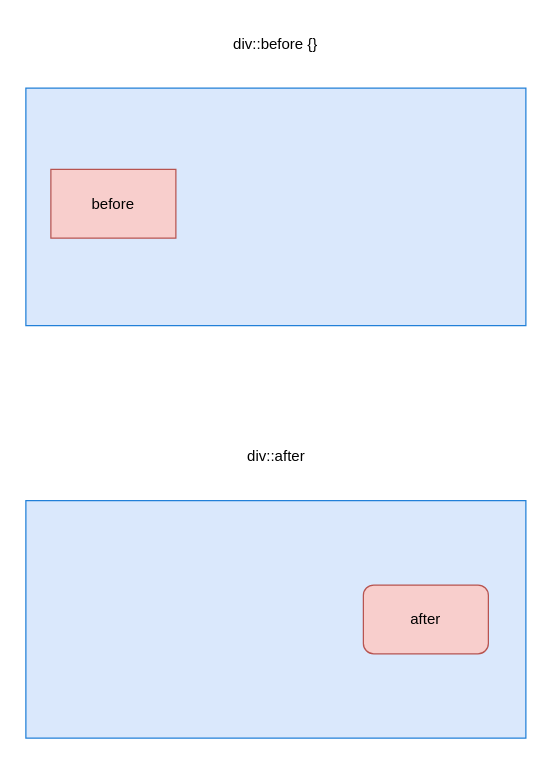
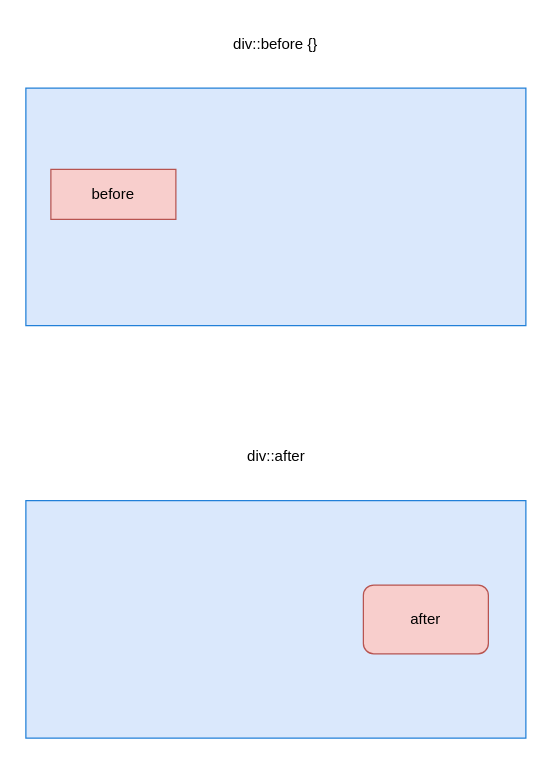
- <mxCell id="5" value="before" style="rounded=0;whiteSpace=wrap;html=1;strokeColor=#b85450;fillColor=#f8cecc;" vertex="1" parent="2"><mxGeometry x="20" y="115" width="100" height="55" as="geometry" /></mxCell>
+ <mxCell id="5" value="before" style="rounded=0;whiteSpace=wrap;html=1;strokeColor=#b85450;fillColor=#f8cecc;" vertex="1" parent="2"><mxGeometry x="20" y="115" width="100" height="40" as="geometry" /></mxCell>
